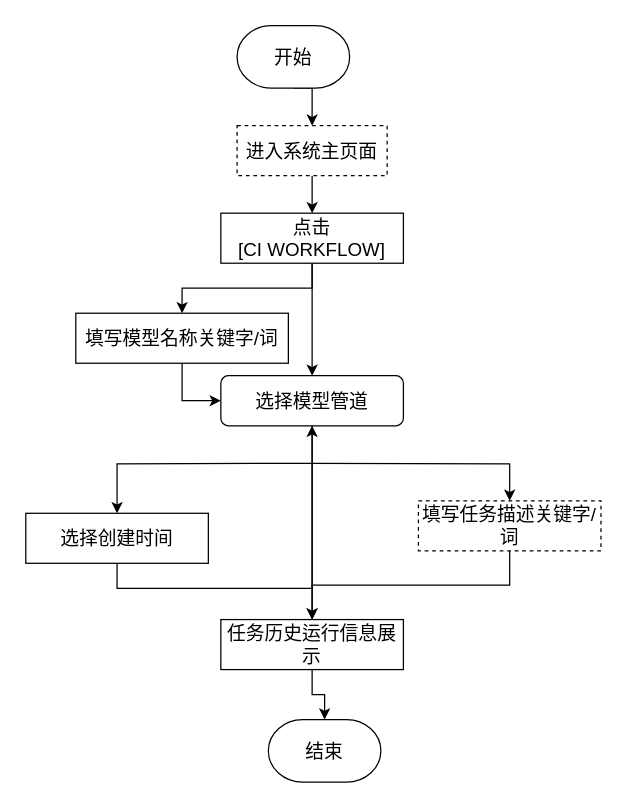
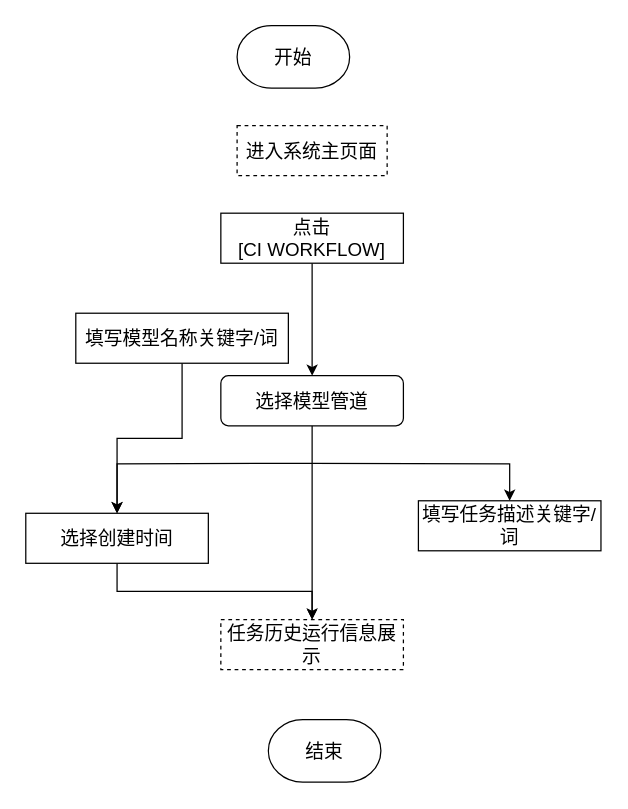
- <mxCell id="2" style="edgeStyle=orthogonalEdgeStyle;rounded=0;orthogonalLoop=1;jettySize=auto;html=1;exitX=0.5;exitY=1;exitDx=0;exitDy=0;exitPerimeter=0;entryX=0.5;entryY=0;entryDx=0;entryDy=0;" parent="1" source="3" target="5" edge="1"><mxGeometry relative="1" as="geometry" /></mxCell>
- <mxCell id="4" style="edgeStyle=orthogonalEdgeStyle;rounded=0;orthogonalLoop=1;jettySize=auto;html=1;exitX=0.5;exitY=1;exitDx=0;exitDy=0;" parent="1" source="5" target="8" edge="1"><mxGeometry relative="1" as="geometry" /></mxCell>
- <mxCell id="7" style="edgeStyle=orthogonalEdgeStyle;rounded=0;orthogonalLoop=1;jettySize=auto;html=1;exitX=0.5;exitY=1;exitDx=0;exitDy=0;" parent="1" source="8" target="21" edge="1"><mxGeometry relative="1" as="geometry" /></mxCell>
- <mxCell id="20" style="edgeStyle=orthogonalEdgeStyle;rounded=0;orthogonalLoop=1;jettySize=auto;html=1;exitX=0.5;exitY=1;exitDx=0;exitDy=0;entryX=0;entryY=0.5;entryDx=0;entryDy=0;" parent="1" source="21" target="16" edge="1"><mxGeometry relative="1" as="geometry" /></mxCell>
+ <mxCell id="20" style="edgeStyle=orthogonalEdgeStyle;rounded=0;orthogonalLoop=1;jettySize=auto;html=1;exitX=0.5;exitY=1;exitDx=0;exitDy=0;" parent="1" source="21" target="10" edge="1"><mxGeometry relative="1" as="geometry" /></mxCell>
- <mxCell id="15" style="edgeStyle=orthogonalEdgeStyle;rounded=0;orthogonalLoop=1;jettySize=auto;html=1;exitX=0.5;exitY=1;exitDx=0;exitDy=0;" parent="1" source="16" target="18" edge="1"><mxGeometry relative="1" as="geometry" /></mxCell>
+ <mxCell id="15" style="edgeStyle=orthogonalEdgeStyle;rounded=0;orthogonalLoop=1;jettySize=auto;html=1;exitX=0.5;exitY=1;exitDx=0;exitDy=0;endArrow=open;" parent="1" source="16" target="18" edge="1"><mxGeometry relative="1" as="geometry" /></mxCell>
- <mxCell id="12" value="&lt;span style=&quot;font-size: 15px&quot;&gt;填写任务描述关键字/词&lt;/span&gt;" style="rounded=0;whiteSpace=wrap;html=1;dashed=1;" parent="1" vertex="1"><mxGeometry x="334" y="400" width="146" height="40" as="geometry" /></mxCell>
+ <mxCell id="12" value="&lt;span style=&quot;font-size: 15px&quot;&gt;填写任务描述关键字/词&lt;/span&gt;" style="rounded=0;whiteSpace=wrap;html=1;" parent="1" vertex="1"><mxGeometry x="334" y="400" width="146" height="40" as="geometry" /></mxCell>
- <mxCell id="11" style="edgeStyle=orthogonalEdgeStyle;rounded=0;orthogonalLoop=1;jettySize=auto;html=1;exitX=0.5;exitY=1;exitDx=0;exitDy=0;" parent="1" source="12" target="18" edge="1"><mxGeometry relative="1" as="geometry" /></mxCell>
- <mxCell id="9" style="edgeStyle=orthogonalEdgeStyle;rounded=0;orthogonalLoop=1;jettySize=auto;html=1;exitX=0.5;exitY=1;exitDx=0;exitDy=0;" parent="1" source="10" target="16" edge="1"><mxGeometry relative="1" as="geometry" /></mxCell>
+ <mxCell id="9" style="edgeStyle=orthogonalEdgeStyle;rounded=0;orthogonalLoop=1;jettySize=auto;html=1;exitX=0.5;exitY=1;exitDx=0;exitDy=0;" parent="1" source="10" target="18" edge="1"><mxGeometry relative="1" as="geometry" /></mxCell>
- <mxCell id="18" value="&lt;span style=&quot;font-size: 15px&quot;&gt;任务历史运行信息展示&lt;/span&gt;" style="rounded=0;whiteSpace=wrap;html=1;" parent="1" vertex="1"><mxGeometry x="176" y="495" width="146" height="40" as="geometry" /></mxCell>
+ <mxCell id="18" value="&lt;span style=&quot;font-size: 15px&quot;&gt;任务历史运行信息展示&lt;/span&gt;" style="rounded=0;whiteSpace=wrap;html=1;dashed=1;" parent="1" vertex="1"><mxGeometry x="176" y="495" width="146" height="40" as="geometry" /></mxCell>
- <mxCell id="17" style="edgeStyle=orthogonalEdgeStyle;rounded=0;orthogonalLoop=1;jettySize=auto;html=1;exitX=0.5;exitY=1;exitDx=0;exitDy=0;" parent="1" source="18" target="19" edge="1"><mxGeometry relative="1" as="geometry" /></mxCell>
